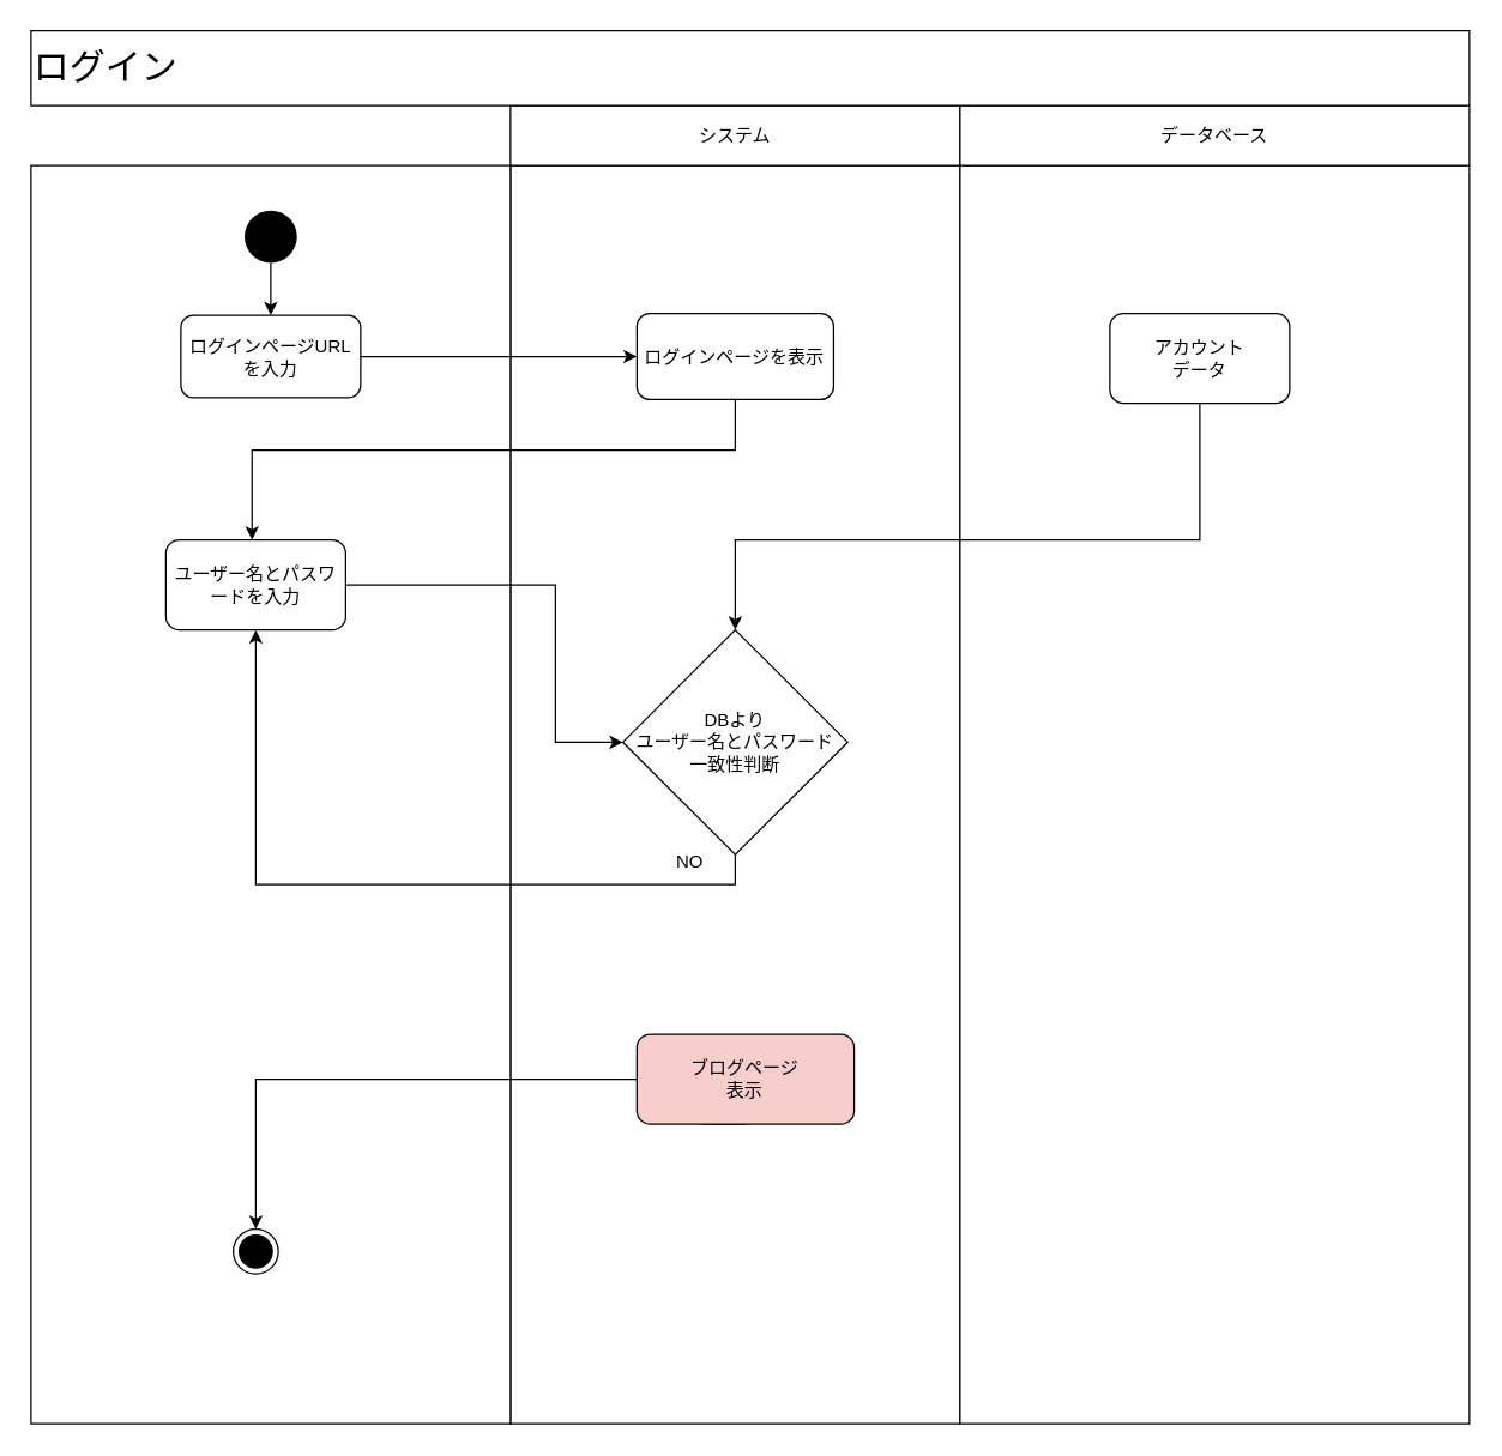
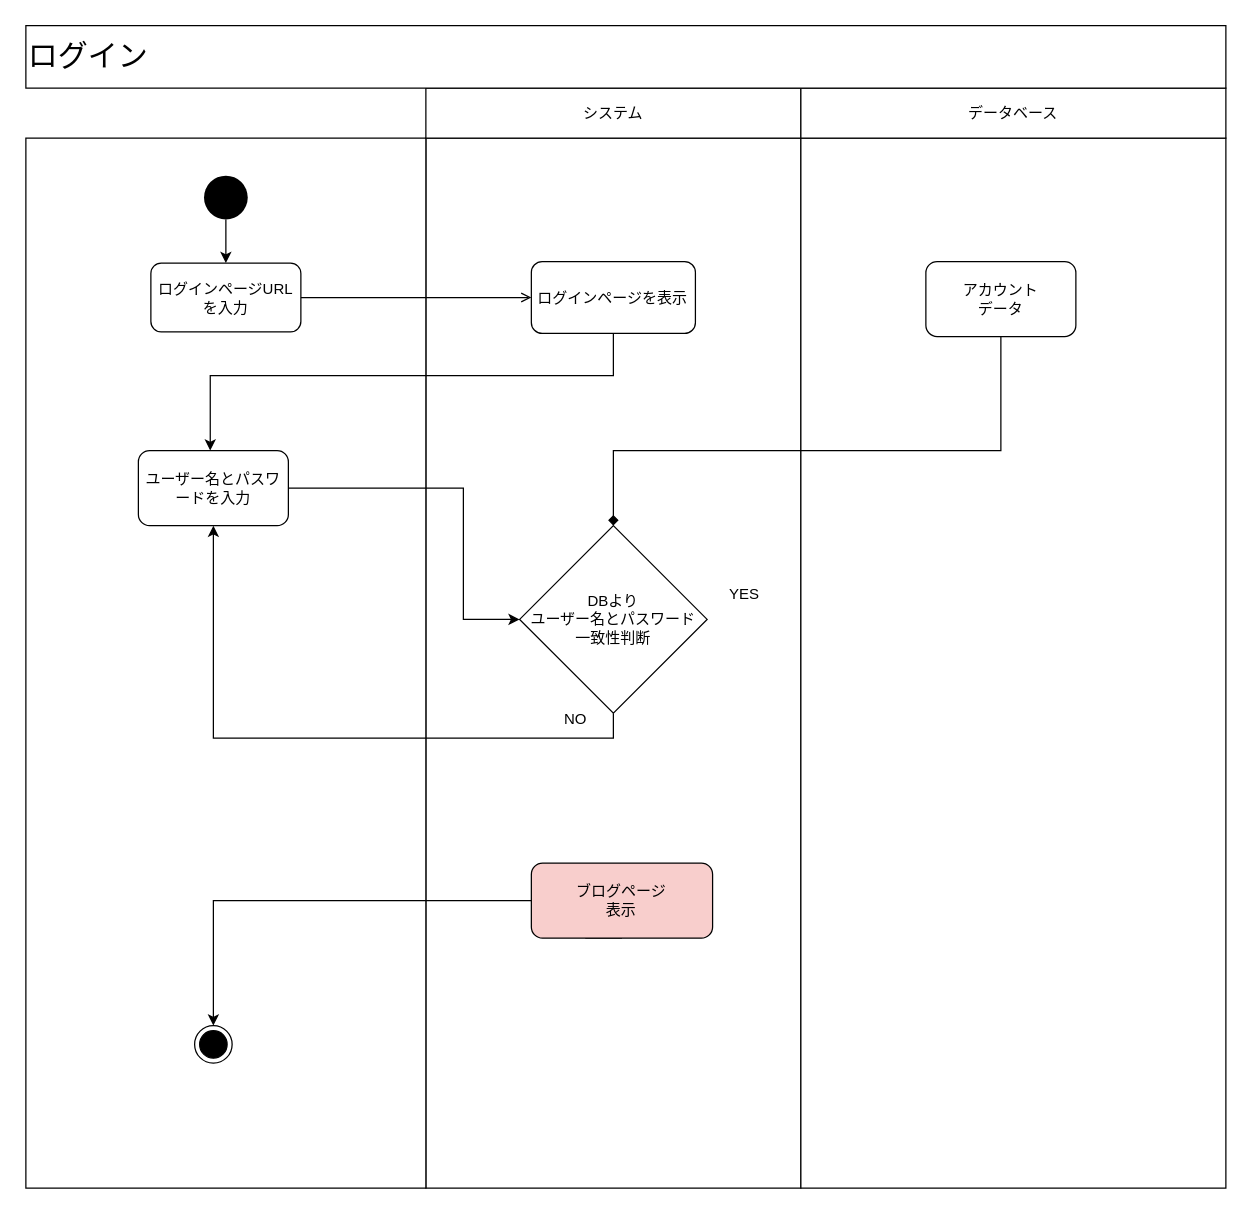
- <mxCell id="9" style="edgeStyle=orthogonalEdgeStyle;rounded=0;orthogonalLoop=1;jettySize=auto;html=1;entryX=0;entryY=0.5;entryDx=0;entryDy=0;" parent="1" source="10" target="13" edge="1"><mxGeometry relative="1" as="geometry" /></mxCell>
+ <mxCell id="9" style="edgeStyle=orthogonalEdgeStyle;rounded=0;orthogonalLoop=1;jettySize=auto;html=1;entryX=0;entryY=0.5;entryDx=0;entryDy=0;endArrow=open;" parent="1" source="10" target="13" edge="1"><mxGeometry relative="1" as="geometry" /></mxCell>
- <mxCell id="24" value="" style="edgeStyle=orthogonalEdgeStyle;rounded=0;orthogonalLoop=1;jettySize=auto;html=1;entryX=0.5;entryY=0;entryDx=0;entryDy=0;" parent="1" source="25" target="21" edge="1"><mxGeometry relative="1" as="geometry"><mxPoint x="800" y="390" as="targetPoint" /><Array as="points"><mxPoint x="800" y="360" /><mxPoint x="490" y="360" /></Array></mxGeometry></mxCell>
+ <mxCell id="24" value="" style="edgeStyle=orthogonalEdgeStyle;rounded=0;orthogonalLoop=1;jettySize=auto;html=1;entryX=0.5;entryY=0;entryDx=0;entryDy=0;endArrow=diamond;" parent="1" source="25" target="21" edge="1"><mxGeometry relative="1" as="geometry"><mxPoint x="800" y="390" as="targetPoint" /><Array as="points"><mxPoint x="800" y="360" /><mxPoint x="490" y="360" /></Array></mxGeometry></mxCell>
+ <mxCell id="18" value="YES" style="text;html=1;strokeColor=none;fillColor=none;align=center;verticalAlign=middle;whiteSpace=wrap;rounded=0;" parent="1" vertex="1"><mxGeometry x="565" y="460" width="60" height="30" as="geometry" /></mxCell>
